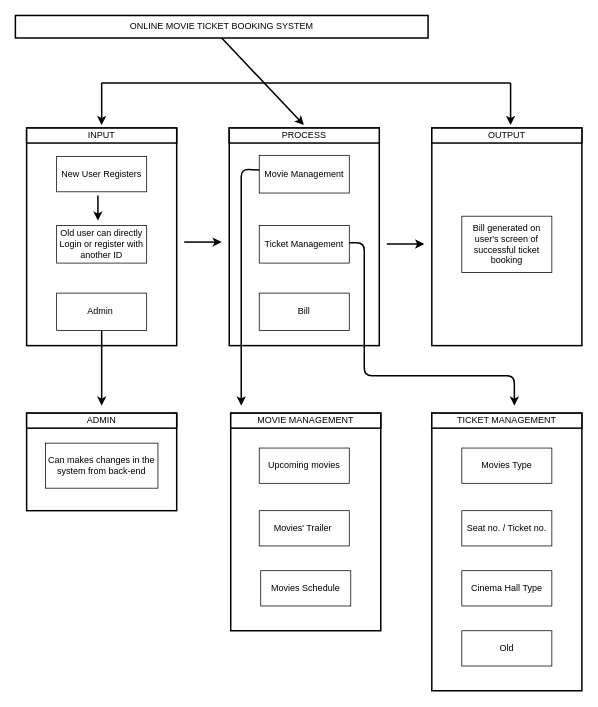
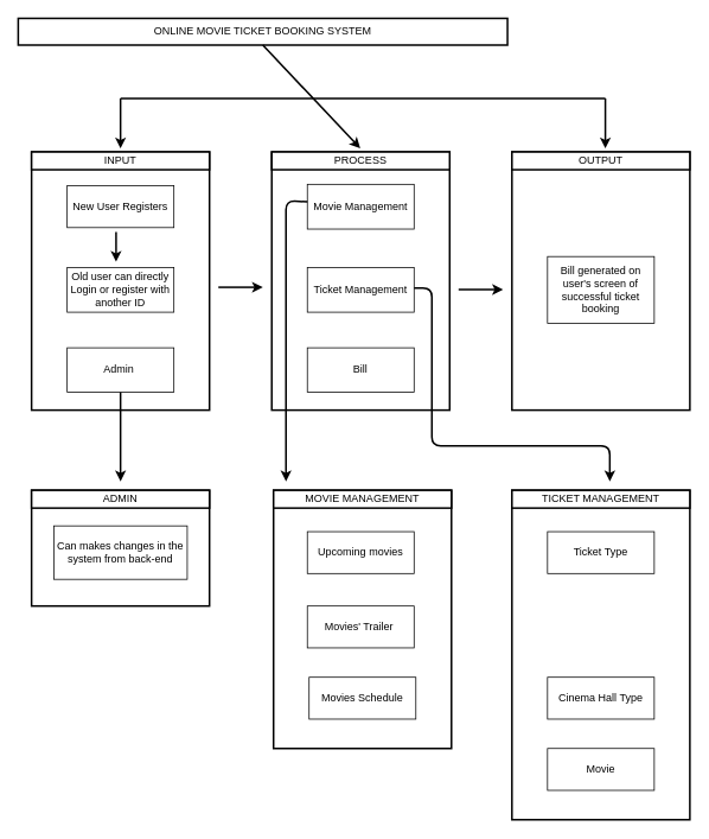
- <mxCell id="40" value="Movies Type" style="rounded=0;whiteSpace=wrap;html=1;" vertex="1" parent="1"><mxGeometry x="615" y="596.5" width="120" height="47" as="geometry" /></mxCell>
+ <mxCell id="40" value="Ticket Type" style="rounded=0;whiteSpace=wrap;html=1;" vertex="1" parent="1"><mxGeometry x="615" y="596.5" width="120" height="47" as="geometry" /></mxCell>
- <mxCell id="41" value="Seat no. / Ticket no." style="rounded=0;whiteSpace=wrap;html=1;" vertex="1" parent="1"><mxGeometry x="615" y="680" width="120" height="47" as="geometry" /></mxCell>
- <mxCell id="43" value="Old" style="rounded=0;whiteSpace=wrap;html=1;" vertex="1" parent="1"><mxGeometry x="615" y="840" width="120" height="47" as="geometry" /></mxCell>
+ <mxCell id="43" value="Movie" style="rounded=0;whiteSpace=wrap;html=1;" vertex="1" parent="1"><mxGeometry x="615" y="840" width="120" height="47" as="geometry" /></mxCell>
